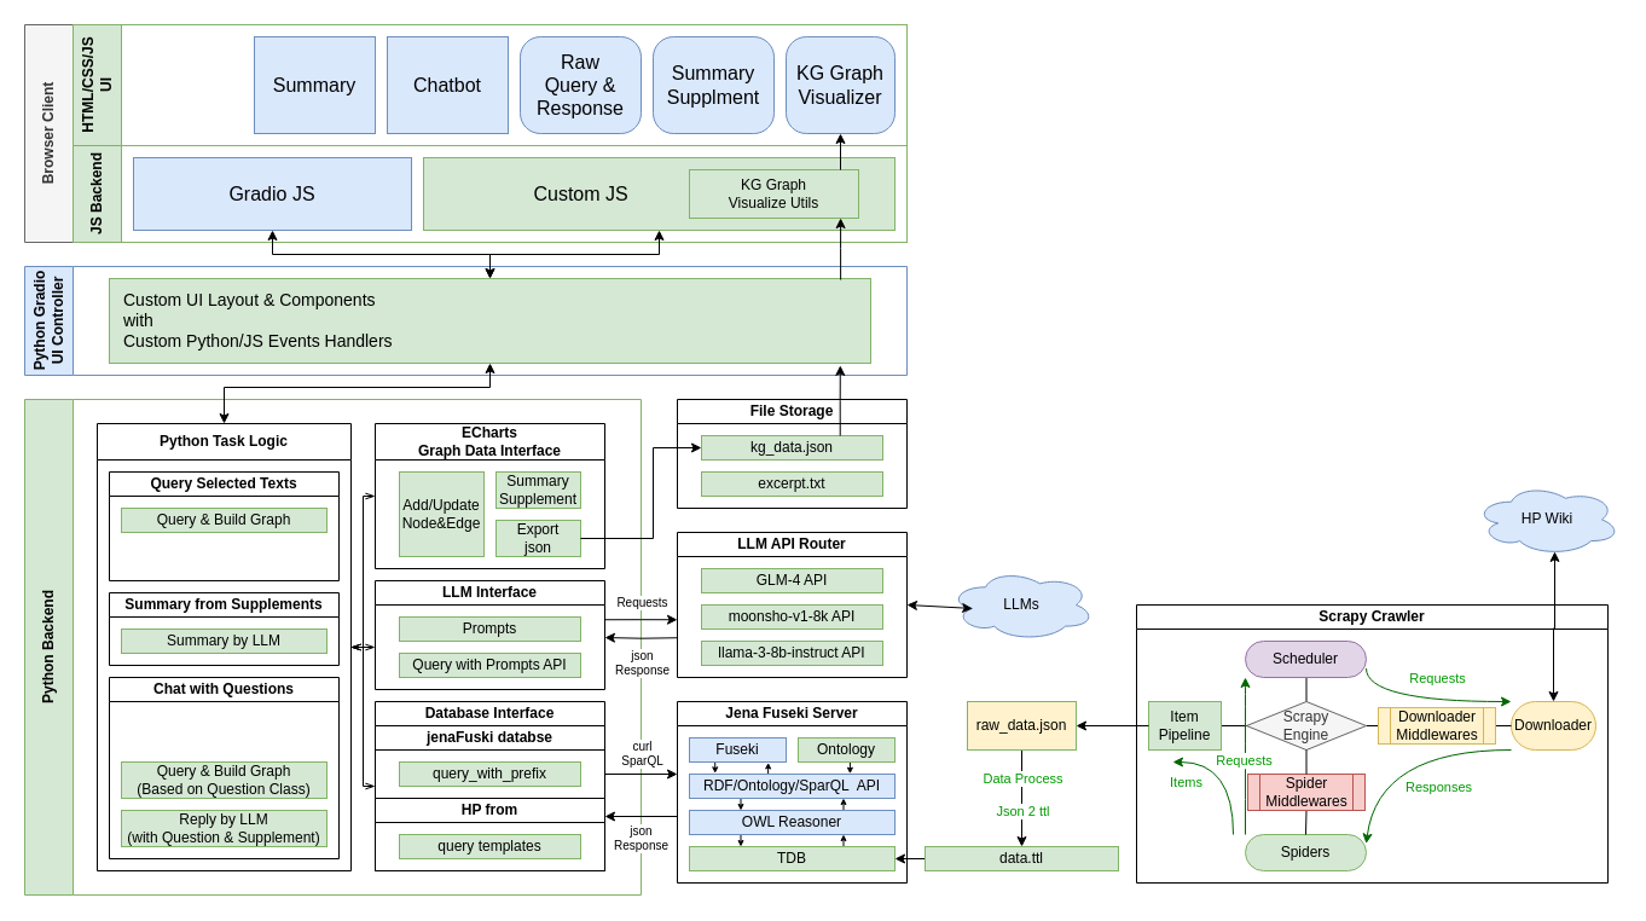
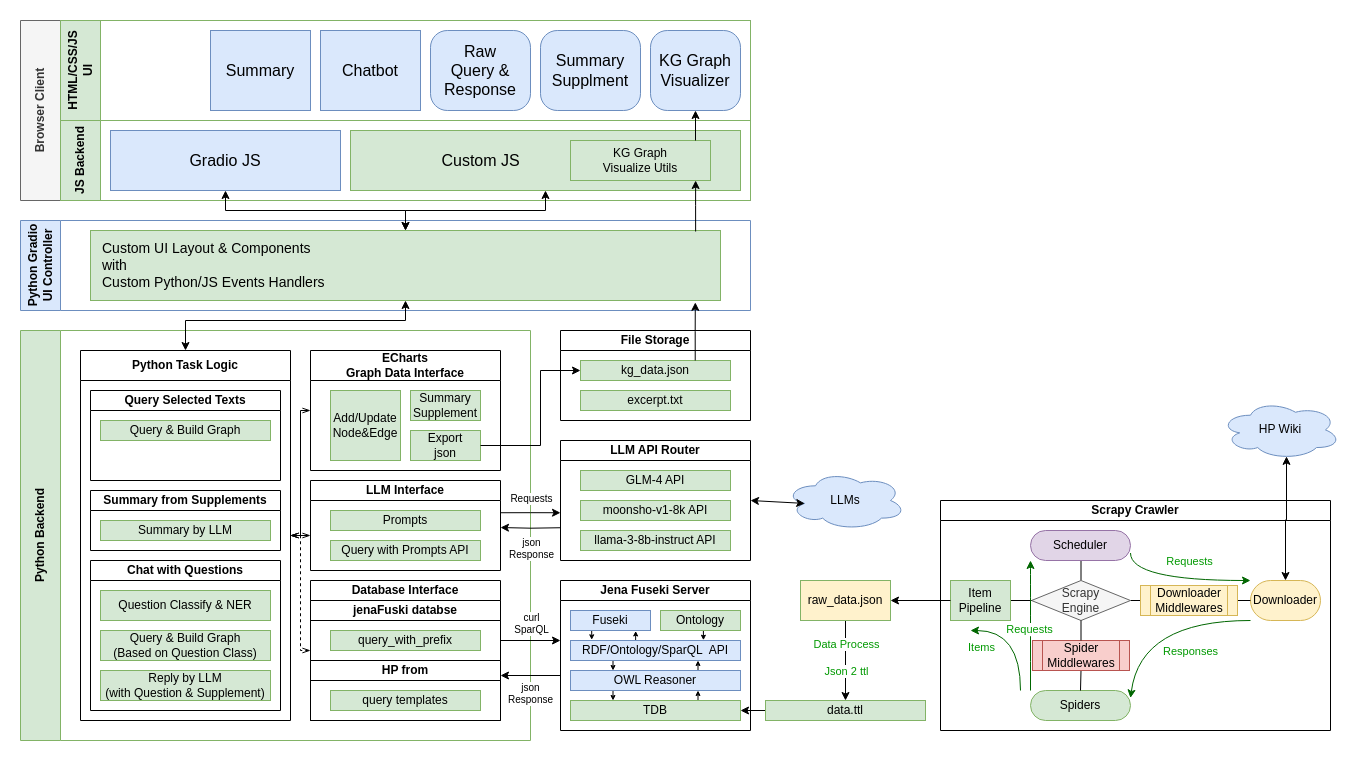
- <mxCell id="3" value="" style="edgeStyle=orthogonalEdgeStyle;rounded=0;orthogonalLoop=1;jettySize=auto;html=1;entryX=1;entryY=0.5;entryDx=0;entryDy=0;startArrow=openThin;startFill=0;endArrow=openThin;endFill=0;" edge="1" parent="2" source="4" target="17"><mxGeometry relative="1" as="geometry"><Array as="points"><mxPoint x="280" y="320" /><mxPoint x="280" y="205" /></Array></mxGeometry></mxCell>
+ <mxCell id="3" value="" style="edgeStyle=orthogonalEdgeStyle;rounded=0;orthogonalLoop=1;jettySize=auto;html=1;entryX=1;entryY=0.5;entryDx=0;entryDy=0;startArrow=openThin;startFill=0;endArrow=openThin;endFill=0;dashed=1;" edge="1" parent="2" source="4" target="17"><mxGeometry relative="1" as="geometry"><Array as="points"><mxPoint x="280" y="320" /><mxPoint x="280" y="205" /></Array></mxGeometry></mxCell>
+ <mxCell id="23" value="Question Classify &amp;amp; NER" style="rounded=0;whiteSpace=wrap;html=1;fillColor=#d5e8d4;strokeColor=#82b366;" vertex="1" parent="22"><mxGeometry x="10" y="30" width="170" height="30" as="geometry" /></mxCell>
